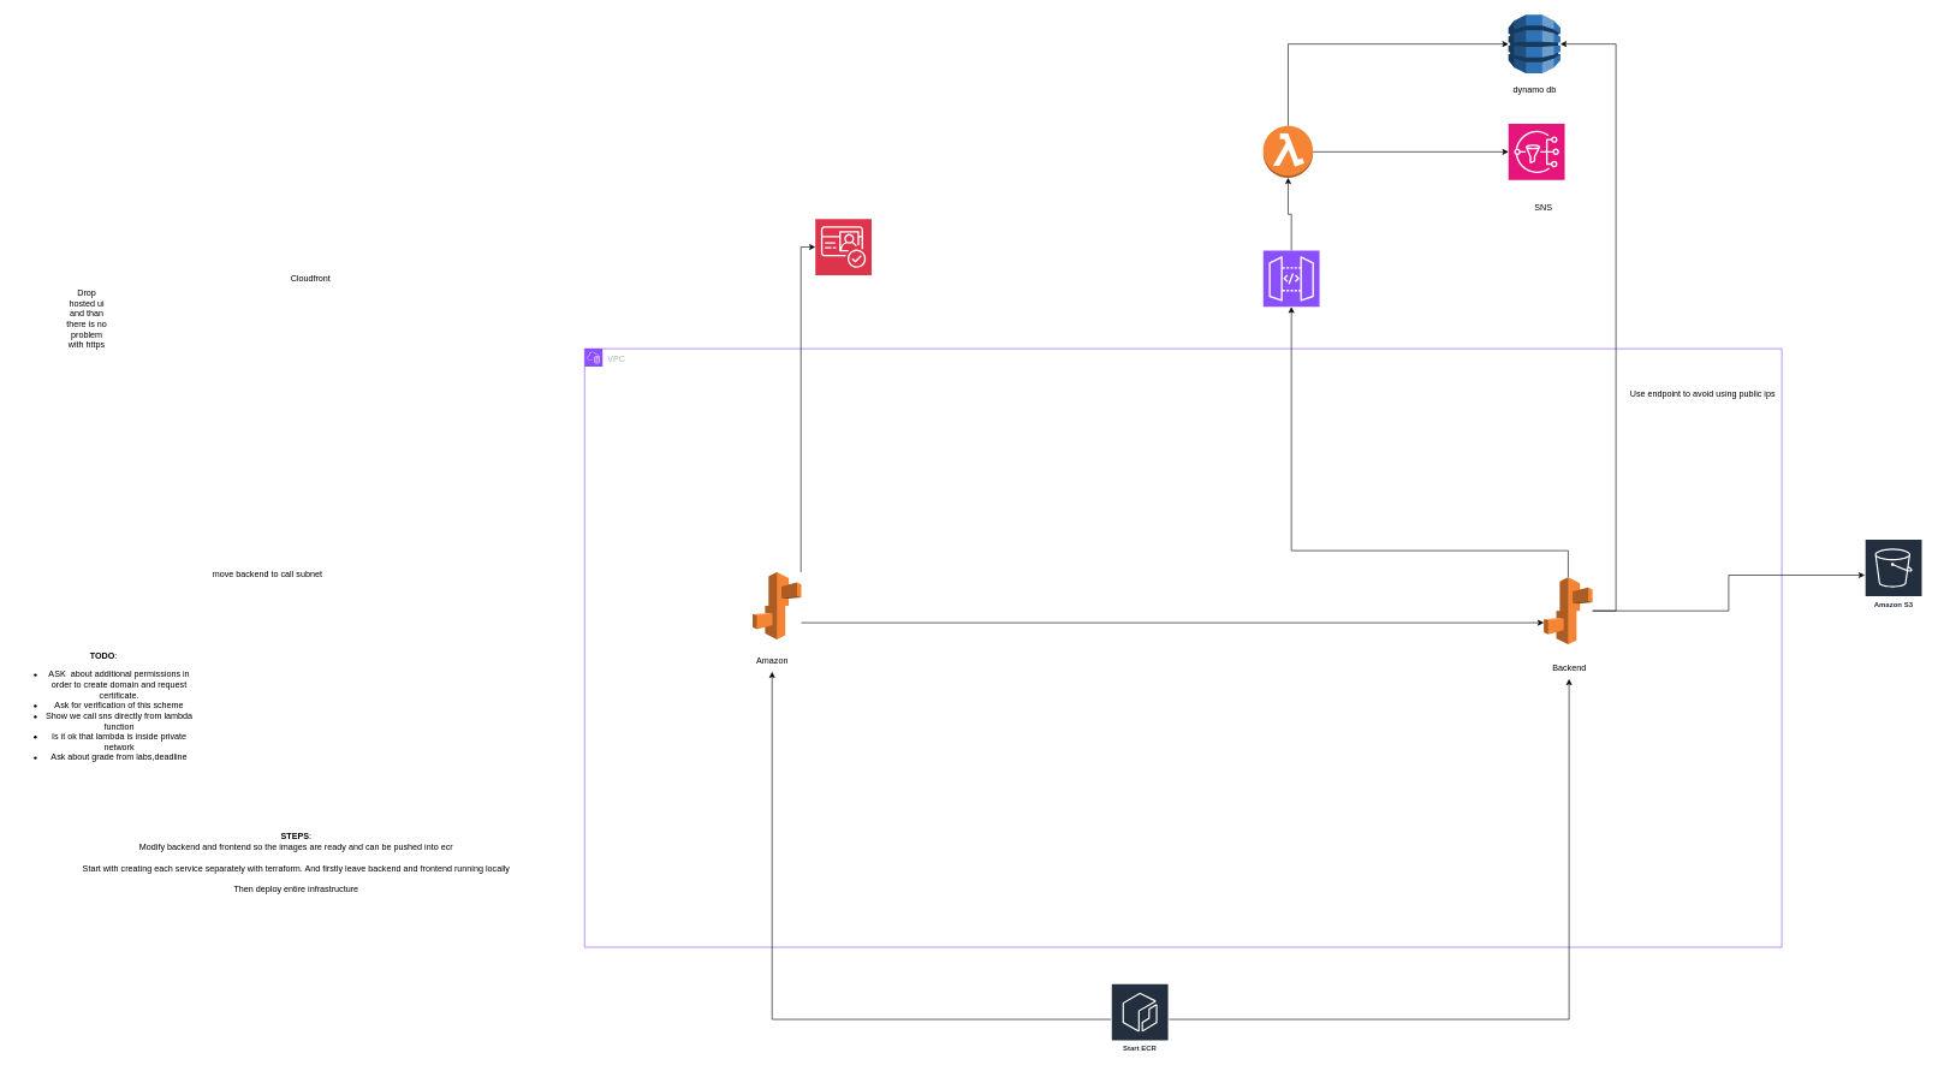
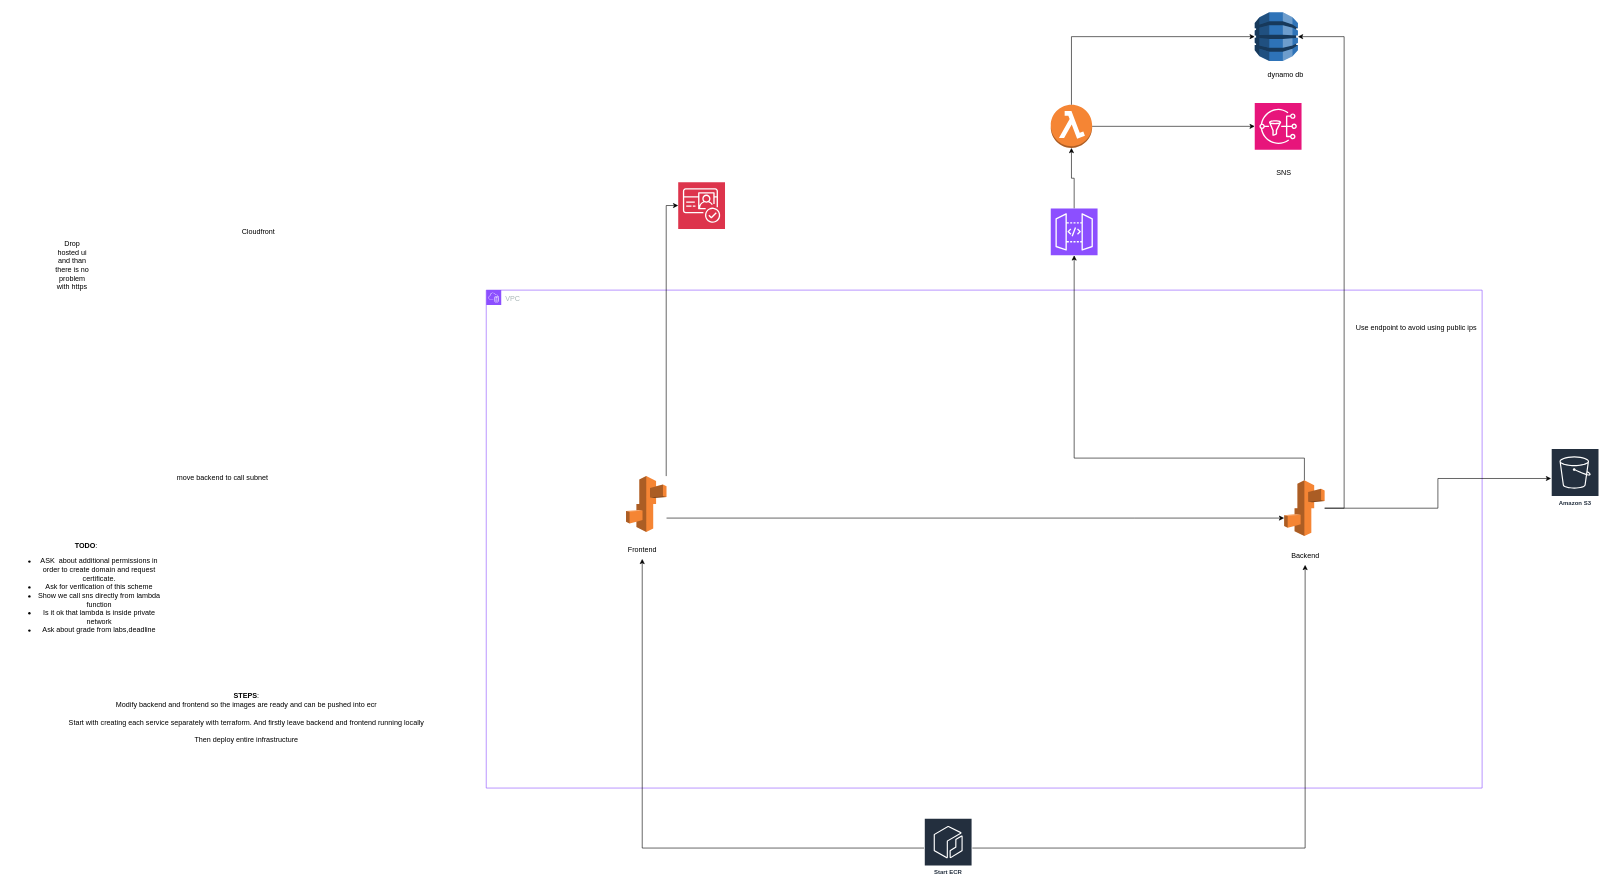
- <mxCell id="10" value="dynamo db" style="text;html=1;align=center;verticalAlign=middle;resizable=0;points=[];autosize=1;strokeColor=none;fillColor=none;" parent="1" vertex="1"><mxGeometry x="2087" y="110" width="80" height="30" as="geometry" /></mxCell>
+ <mxCell id="10" value="dynamo db" style="text;html=1;align=center;verticalAlign=middle;resizable=0;points=[];autosize=1;strokeColor=none;fillColor=none;" parent="1" vertex="1"><mxGeometry x="2102" y="110" width="80" height="30" as="geometry" /></mxCell>
- <mxCell id="21" value="Amazon" style="text;html=1;align=center;verticalAlign=middle;resizable=0;points=[];autosize=1;strokeColor=none;fillColor=none;" vertex="1" parent="1"><mxGeometry x="1035" y="901" width="70" height="30" as="geometry" /></mxCell>
+ <mxCell id="21" value="Frontend" style="text;html=1;align=center;verticalAlign=middle;resizable=0;points=[];autosize=1;strokeColor=none;fillColor=none;" vertex="1" parent="1"><mxGeometry x="1035" y="901" width="70" height="30" as="geometry" /></mxCell>
